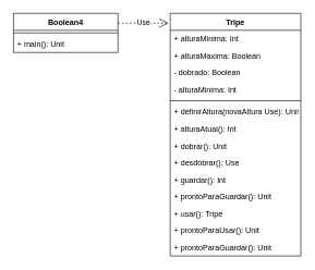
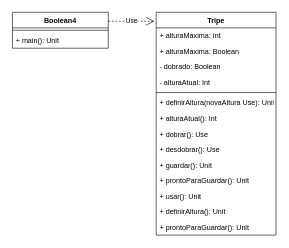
- <mxCell id="6" value="+ alturaMinima: Int" style="text;strokeColor=none;fillColor=none;align=left;verticalAlign=top;spacingLeft=4;spacingRight=4;overflow=hidden;rotatable=0;points=[[0,0.5],[1,0.5]];portConstraint=eastwest;" vertex="1" parent="5"><mxGeometry y="26" width="200" height="26" as="geometry" /></mxCell>
+ <mxCell id="6" value="+ alturaMaxima: Int" style="text;strokeColor=none;fillColor=none;align=left;verticalAlign=top;spacingLeft=4;spacingRight=4;overflow=hidden;rotatable=0;points=[[0,0.5],[1,0.5]];portConstraint=eastwest;" vertex="1" parent="5"><mxGeometry y="26" width="200" height="26" as="geometry" /></mxCell>
- <mxCell id="9" value="- alturaMinima: Int" style="text;strokeColor=none;fillColor=none;align=left;verticalAlign=top;spacingLeft=4;spacingRight=4;overflow=hidden;rotatable=0;points=[[0,0.5],[1,0.5]];portConstraint=eastwest;" vertex="1" parent="5"><mxGeometry y="104" width="200" height="26" as="geometry" /></mxCell>
+ <mxCell id="9" value="- alturaAtual: Int" style="text;strokeColor=none;fillColor=none;align=left;verticalAlign=top;spacingLeft=4;spacingRight=4;overflow=hidden;rotatable=0;points=[[0,0.5],[1,0.5]];portConstraint=eastwest;" vertex="1" parent="5"><mxGeometry y="104" width="200" height="26" as="geometry" /></mxCell>
- <mxCell id="13" value="+ dobrar(): Unit" style="text;strokeColor=none;fillColor=none;align=left;verticalAlign=top;spacingLeft=4;spacingRight=4;overflow=hidden;rotatable=0;points=[[0,0.5],[1,0.5]];portConstraint=eastwest;" vertex="1" parent="5"><mxGeometry y="190" width="200" height="26" as="geometry" /></mxCell>
+ <mxCell id="13" value="+ dobrar(): Use" style="text;strokeColor=none;fillColor=none;align=left;verticalAlign=top;spacingLeft=4;spacingRight=4;overflow=hidden;rotatable=0;points=[[0,0.5],[1,0.5]];portConstraint=eastwest;" vertex="1" parent="5"><mxGeometry y="190" width="200" height="26" as="geometry" /></mxCell>
- <mxCell id="15" value="+ guardar(): Int" style="text;strokeColor=none;fillColor=none;align=left;verticalAlign=top;spacingLeft=4;spacingRight=4;overflow=hidden;rotatable=0;points=[[0,0.5],[1,0.5]];portConstraint=eastwest;" vertex="1" parent="5"><mxGeometry y="242" width="200" height="26" as="geometry" /></mxCell>
+ <mxCell id="15" value="+ guardar(): Unit" style="text;strokeColor=none;fillColor=none;align=left;verticalAlign=top;spacingLeft=4;spacingRight=4;overflow=hidden;rotatable=0;points=[[0,0.5],[1,0.5]];portConstraint=eastwest;" vertex="1" parent="5"><mxGeometry y="242" width="200" height="26" as="geometry" /></mxCell>
- <mxCell id="17" value="+ usar(): Tripe" style="text;strokeColor=none;fillColor=none;align=left;verticalAlign=top;spacingLeft=4;spacingRight=4;overflow=hidden;rotatable=0;points=[[0,0.5],[1,0.5]];portConstraint=eastwest;" vertex="1" parent="5"><mxGeometry y="294" width="200" height="26" as="geometry" /></mxCell>
+ <mxCell id="17" value="+ usar(): Unit" style="text;strokeColor=none;fillColor=none;align=left;verticalAlign=top;spacingLeft=4;spacingRight=4;overflow=hidden;rotatable=0;points=[[0,0.5],[1,0.5]];portConstraint=eastwest;" vertex="1" parent="5"><mxGeometry y="294" width="200" height="26" as="geometry" /></mxCell>
- <mxCell id="18" value="+ prontoParaUsar(): Unit" style="text;strokeColor=none;fillColor=none;align=left;verticalAlign=top;spacingLeft=4;spacingRight=4;overflow=hidden;rotatable=0;points=[[0,0.5],[1,0.5]];portConstraint=eastwest;" vertex="1" parent="5"><mxGeometry y="320" width="200" height="26" as="geometry" /></mxCell>
+ <mxCell id="18" value="+ definirAltura(): Unit" style="text;strokeColor=none;fillColor=none;align=left;verticalAlign=top;spacingLeft=4;spacingRight=4;overflow=hidden;rotatable=0;points=[[0,0.5],[1,0.5]];portConstraint=eastwest;" vertex="1" parent="5"><mxGeometry y="320" width="200" height="26" as="geometry" /></mxCell>
